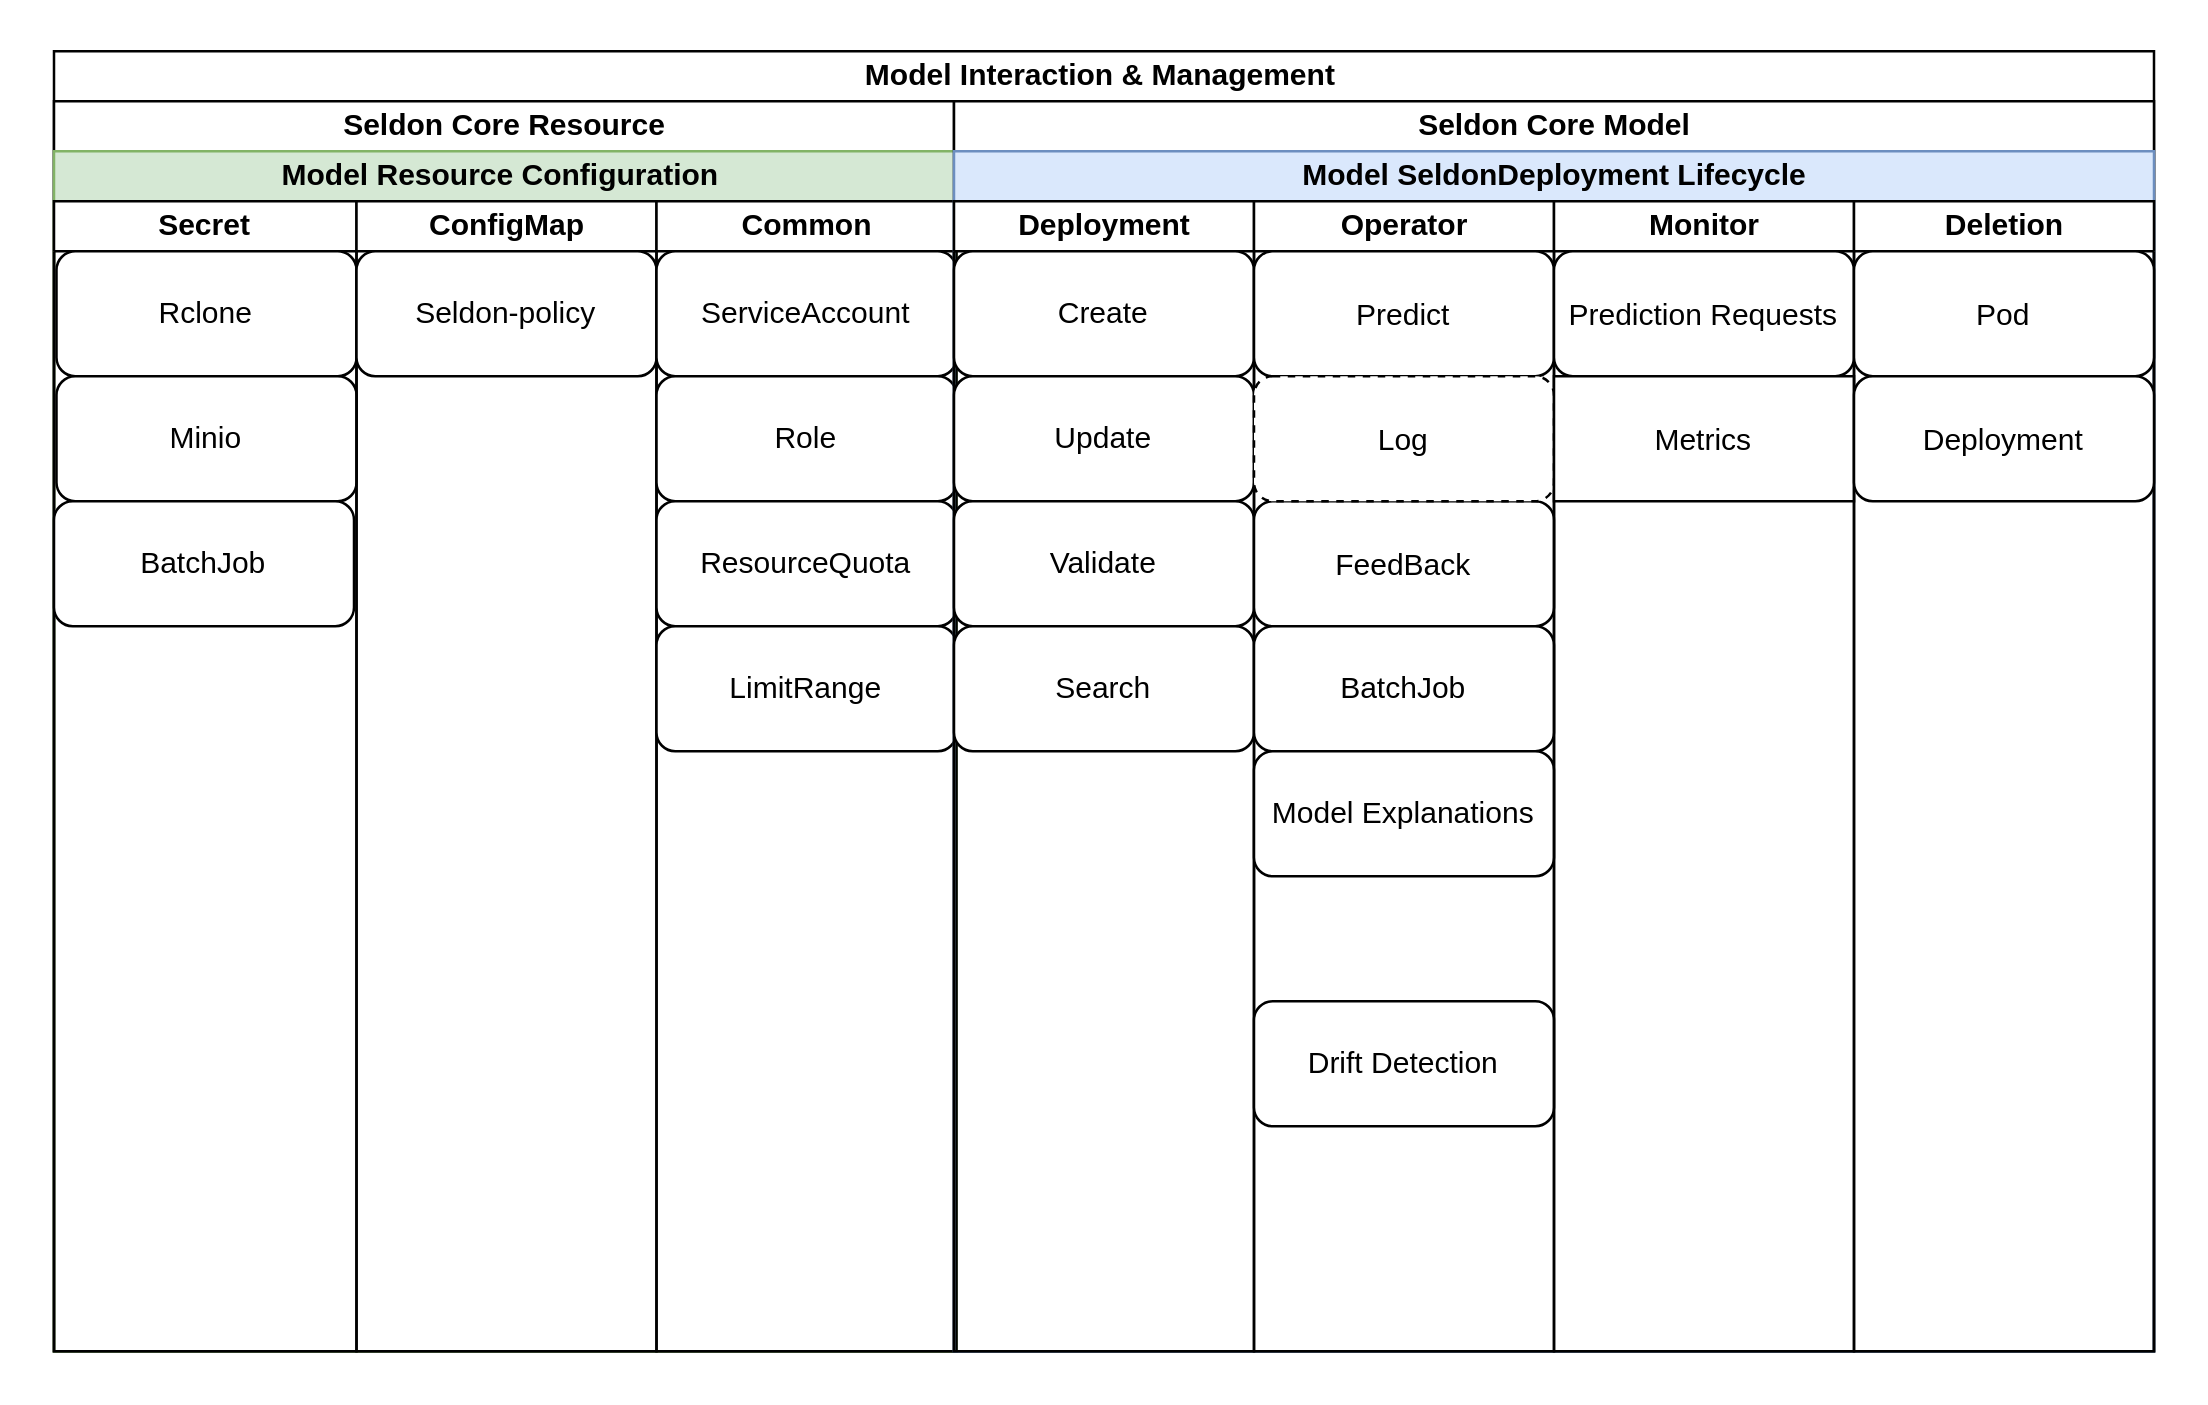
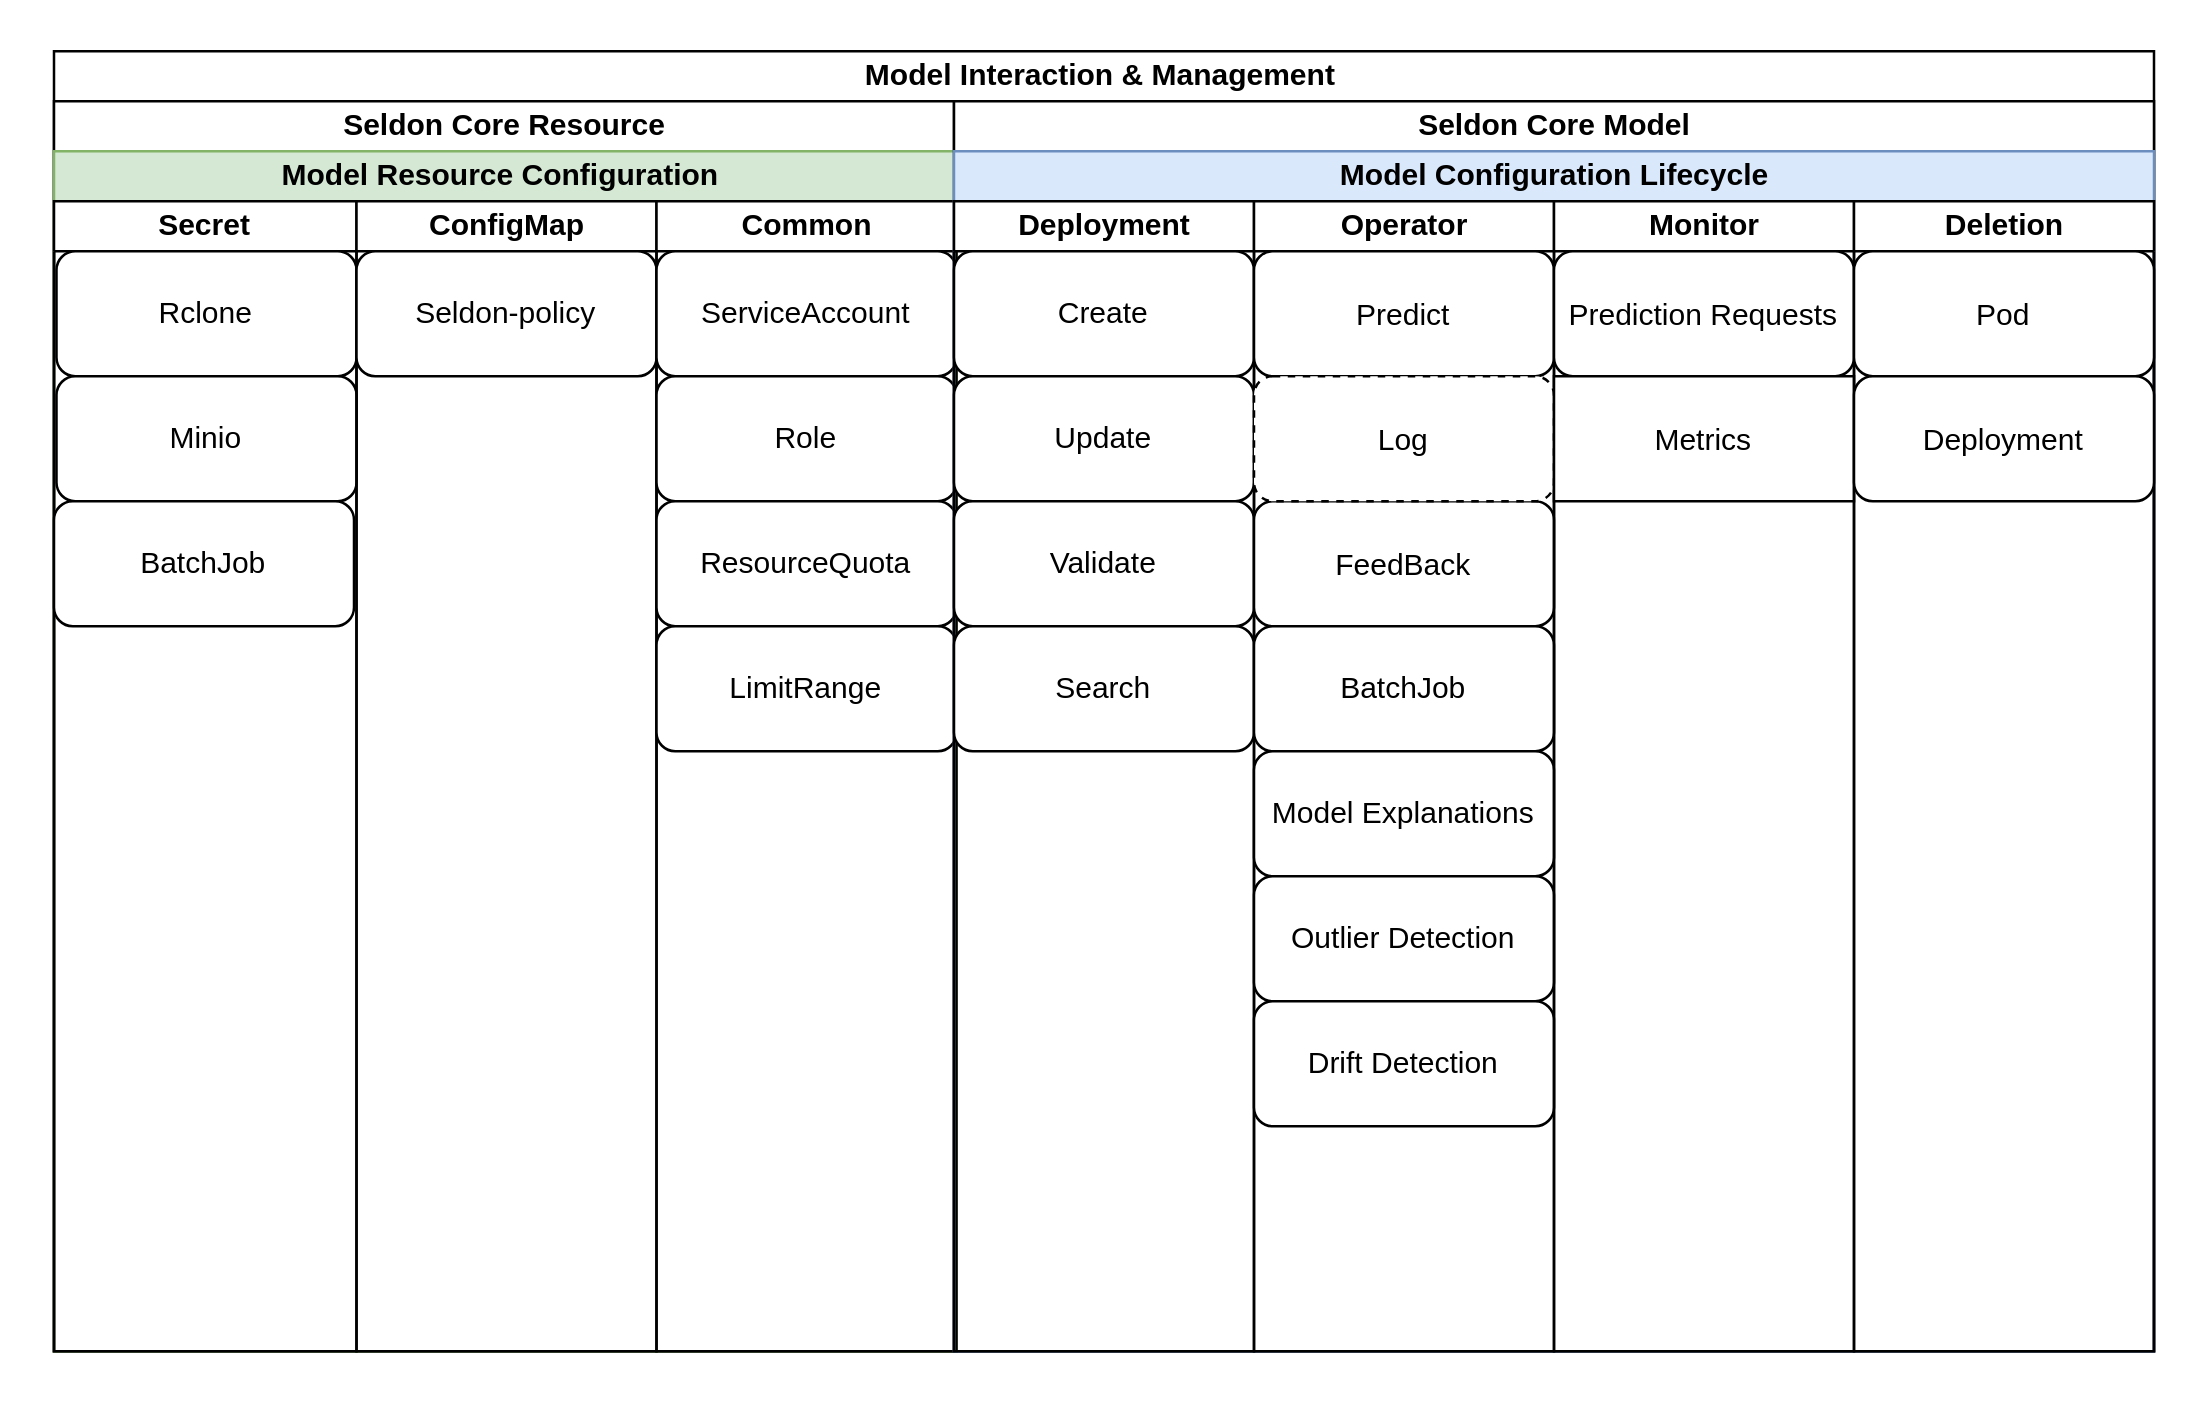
- <mxCell id="17" value="Model SeldonDeployment Lifecycle" style="swimlane;childLayout=stackLayout;resizeParent=1;resizeParentMax=0;startSize=20;html=1;fillColor=#dae8fc;strokeColor=#6c8ebf;" vertex="1" parent="16"><mxGeometry y="20" width="480" height="480" as="geometry" /></mxCell>
+ <mxCell id="17" value="Model Configuration Lifecycle" style="swimlane;childLayout=stackLayout;resizeParent=1;resizeParentMax=0;startSize=20;html=1;fillColor=#dae8fc;strokeColor=#6c8ebf;" vertex="1" parent="16"><mxGeometry y="20" width="480" height="480" as="geometry" /></mxCell>
+ <mxCell id="28" value="Outlier Detection" style="rounded=1;whiteSpace=wrap;html=1;" vertex="1" parent="23"><mxGeometry y="270" width="120" height="50" as="geometry" /></mxCell>
